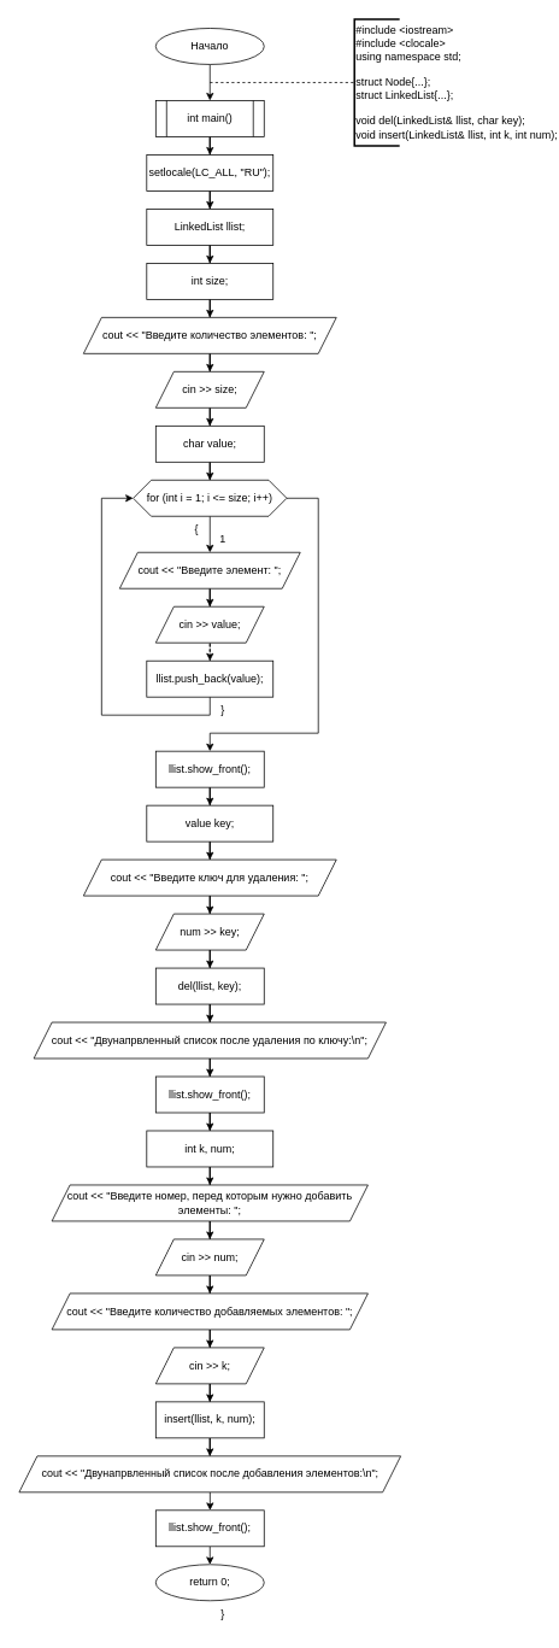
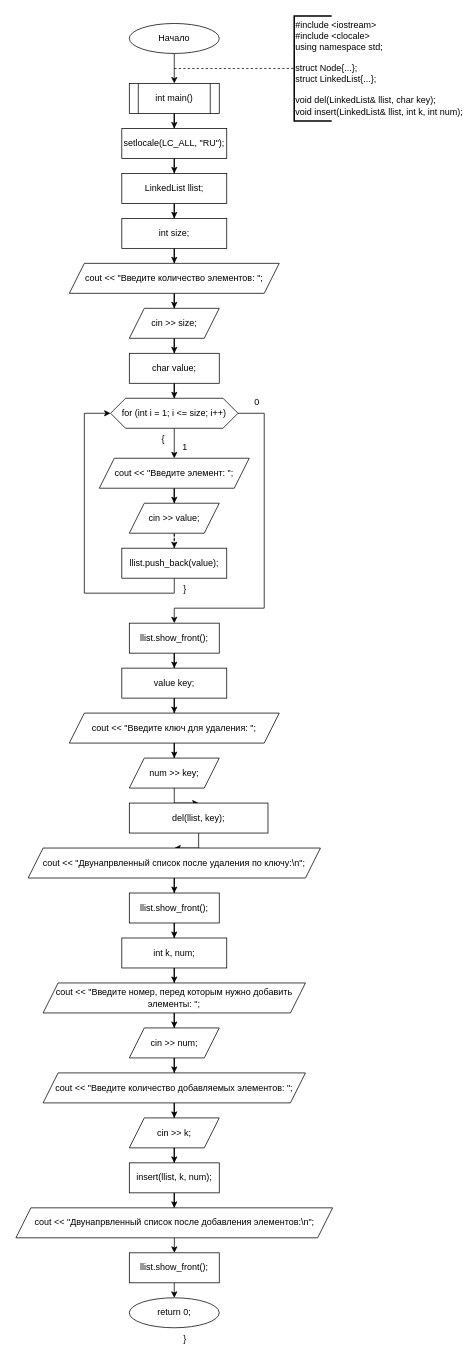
+ <mxCell id="32" value="0" style="text;html=1;align=center;verticalAlign=middle;resizable=0;points=[];autosize=1;strokeColor=none;fillColor=none;" vertex="1" parent="1"><mxGeometry x="327" y="520" width="30" height="30" as="geometry" /></mxCell>
- <mxCell id="42" value="del(llist, key);" style="whiteSpace=wrap;html=1;" vertex="1" parent="1"><mxGeometry x="172" y="1070" width="120" height="40" as="geometry" /></mxCell>
+ <mxCell id="42" value="del(llist, key);" style="whiteSpace=wrap;html=1;" vertex="1" parent="1"><mxGeometry x="172" y="1070" width="185" height="40" as="geometry" /></mxCell>
